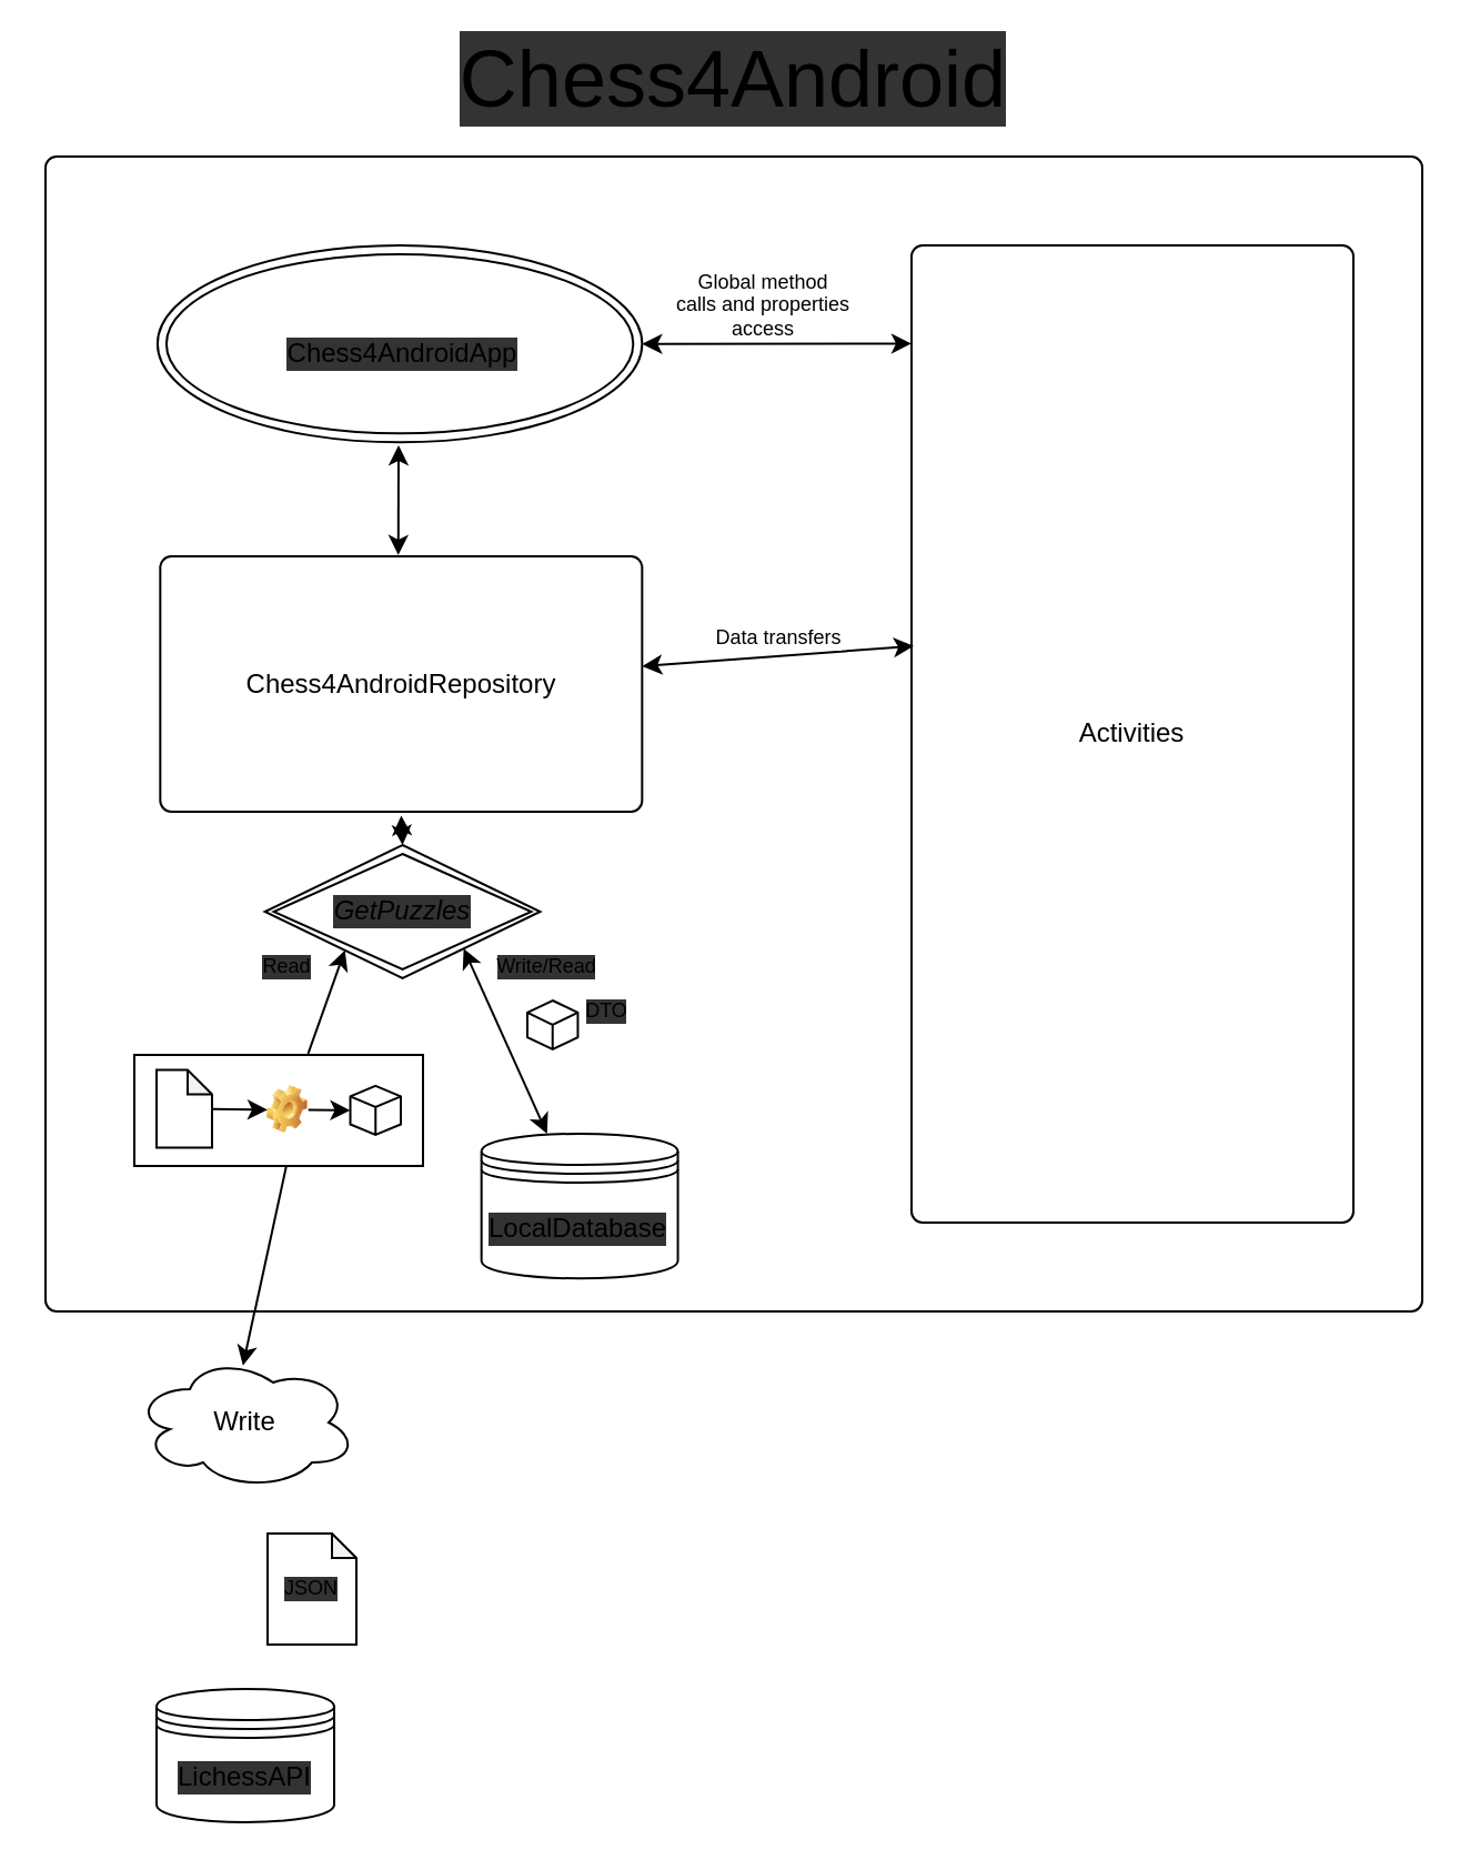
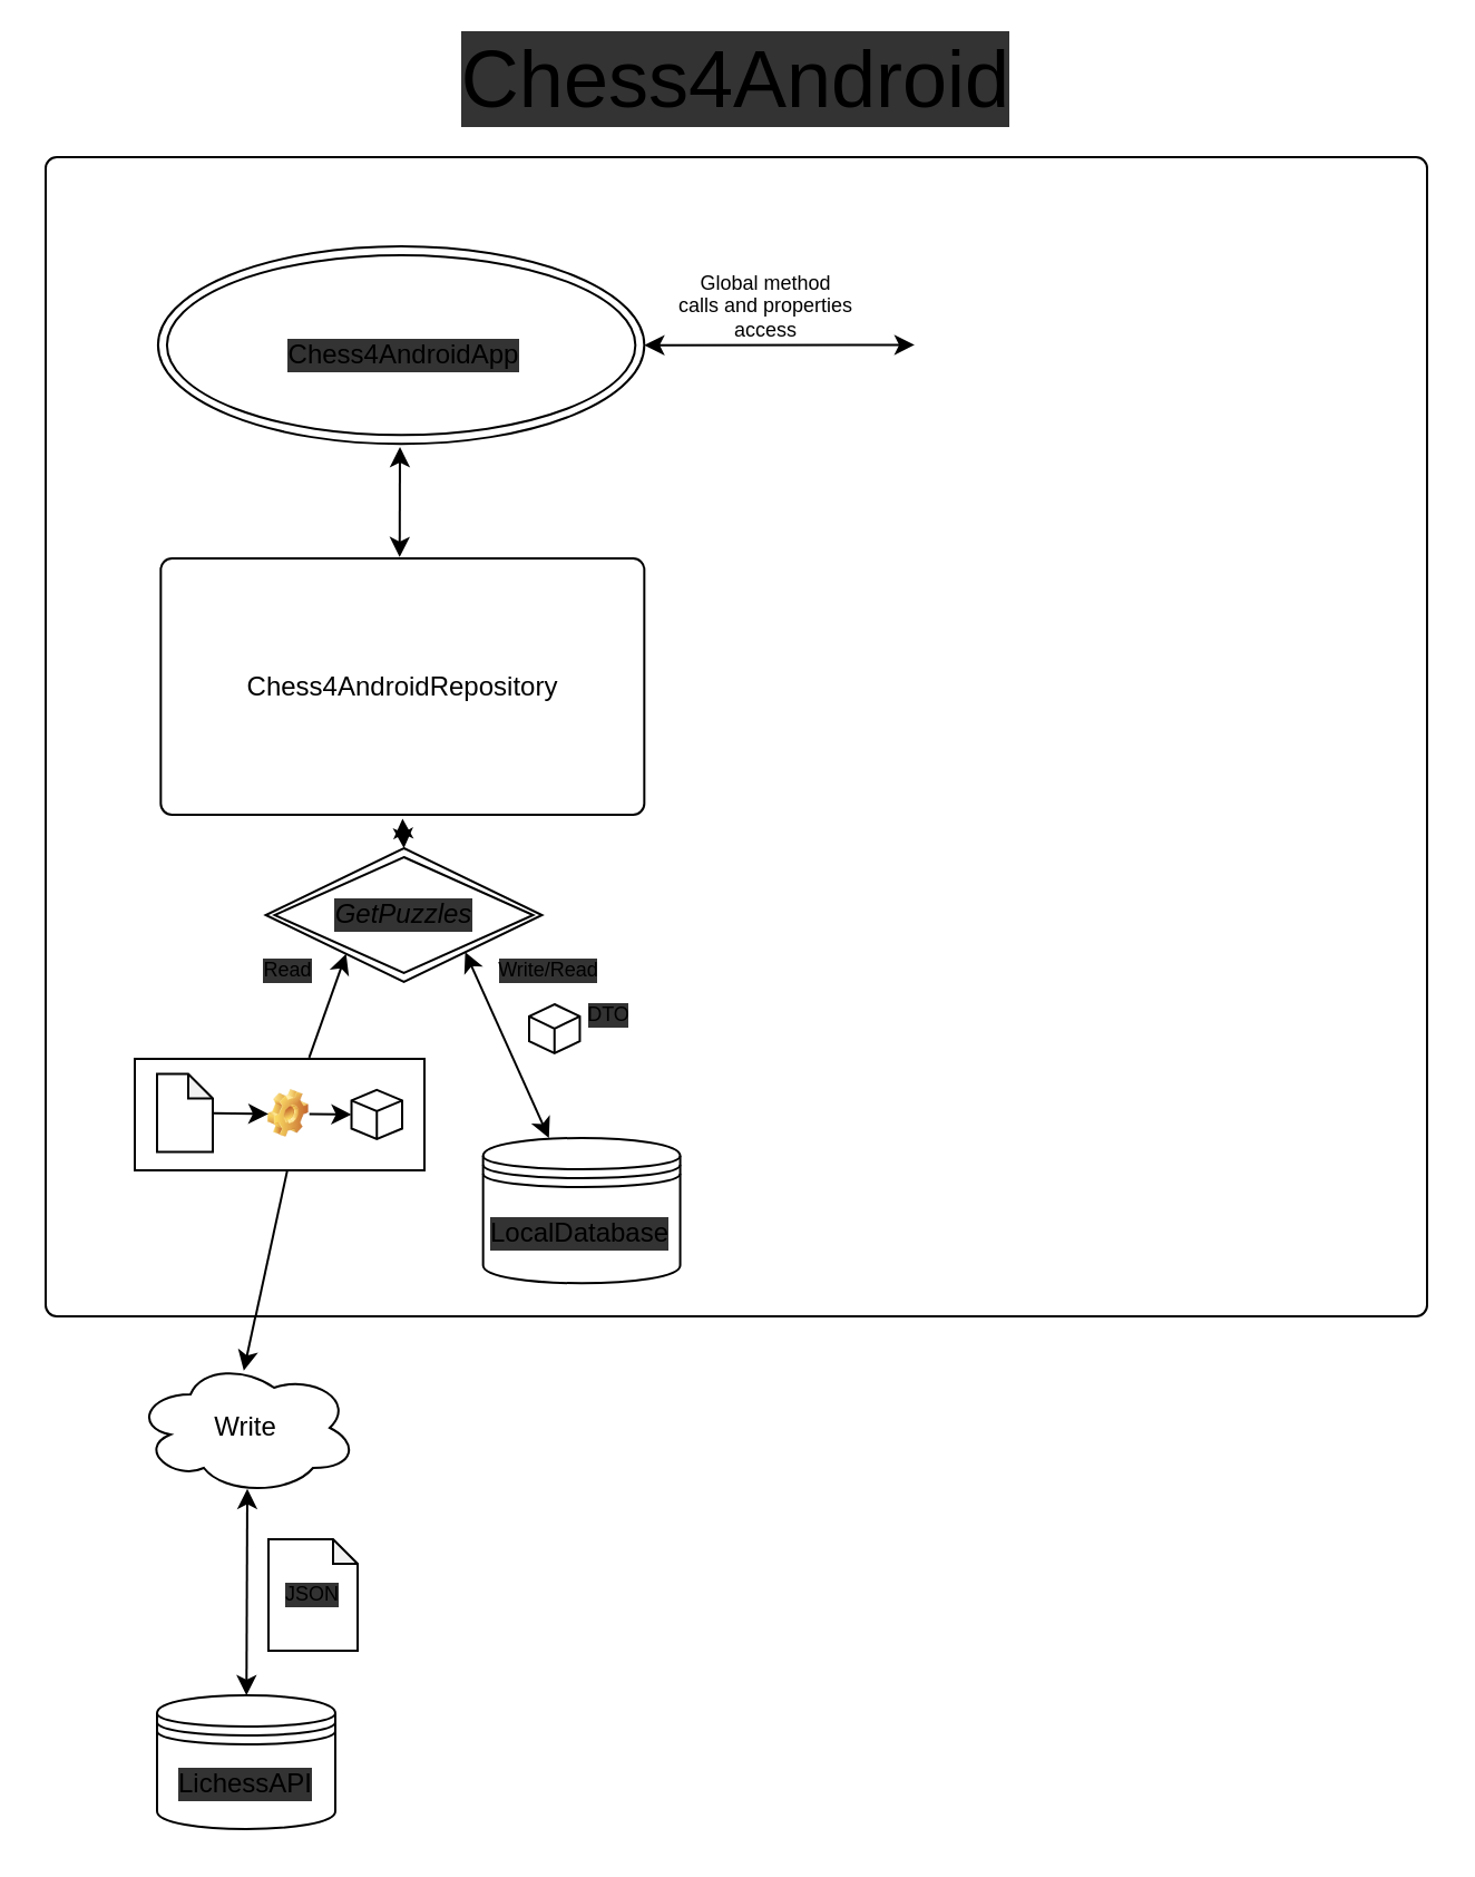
- <mxCell id="6" value="Data transfers" style="edgeStyle=none;rounded=0;orthogonalLoop=1;jettySize=auto;html=1;entryX=0.005;entryY=0.41;entryDx=0;entryDy=0;entryPerimeter=0;fontSize=9;startArrow=classic;startFill=1;endArrow=classic;endFill=1;endSize=6;strokeWidth=1;labelPosition=center;verticalLabelPosition=top;align=center;verticalAlign=bottom;" edge="1" parent="3" source="7" target="5"><mxGeometry relative="1" as="geometry" /></mxCell>
- <mxCell id="5" value="Activities" style="rounded=1;absoluteArcSize=1;html=1;arcSize=10;whiteSpace=wrap;points=[];strokeColor=inherit;fillColor=inherit;" vertex="1" parent="3"><mxGeometry x="390" y="40" width="199" height="440" as="geometry" /></mxCell>
+ <mxCell id="31" style="edgeStyle=none;rounded=0;orthogonalLoop=1;jettySize=auto;html=1;entryX=0.505;entryY=0.956;entryDx=0;entryDy=0;entryPerimeter=0;fontSize=36;startArrow=classic;startFill=1;endArrow=classic;endFill=1;strokeWidth=1;" edge="1" parent="1" source="32" target="29"><mxGeometry relative="1" as="geometry" /></mxCell>
